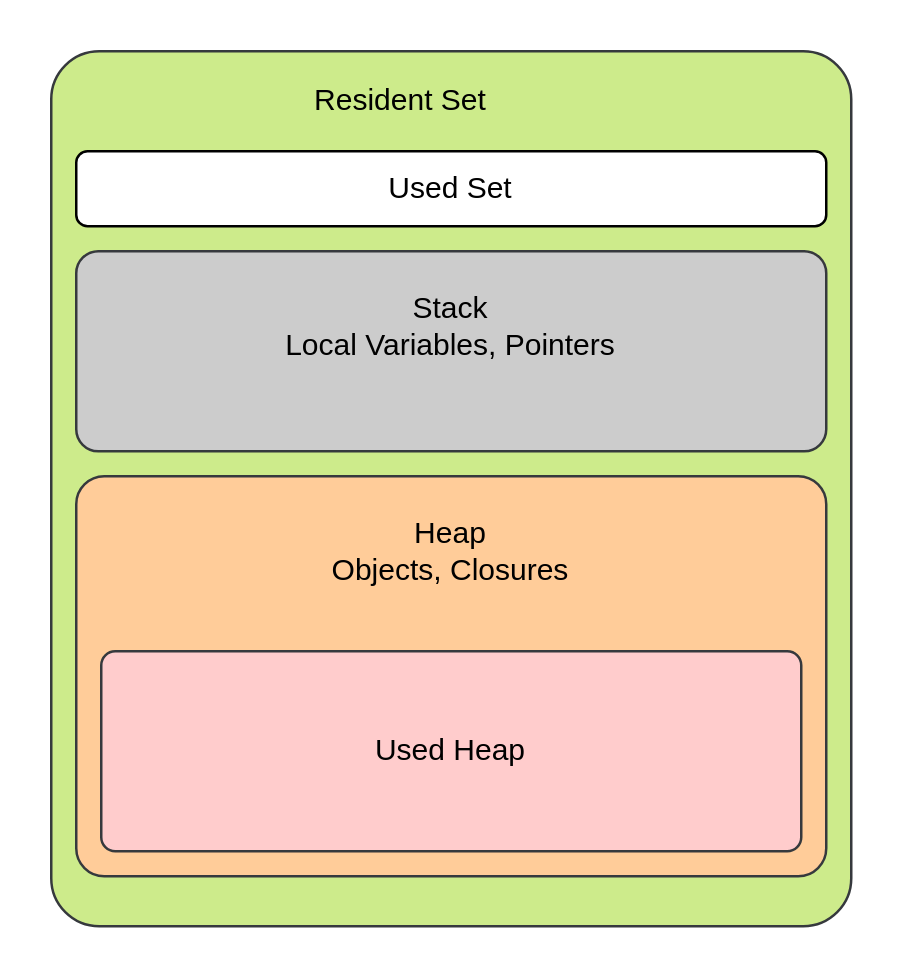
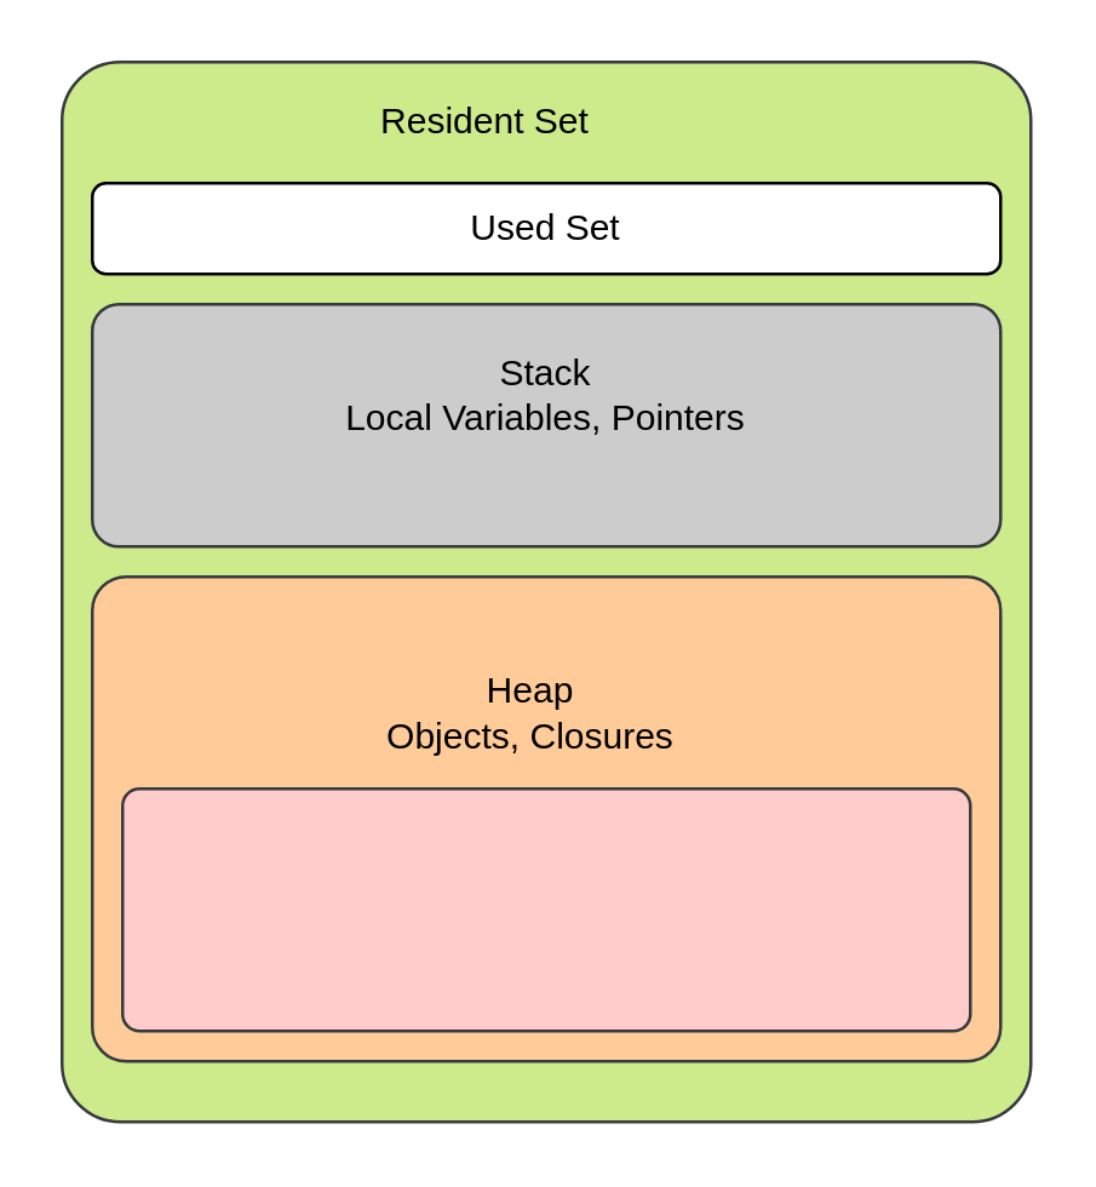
- <mxCell id="10" value="Heap&lt;br&gt;Objects, Closures" style="text;html=1;strokeColor=none;fillColor=none;align=center;verticalAlign=middle;whiteSpace=wrap;rounded=0;" vertex="1" parent="1"><mxGeometry x="110" y="210" width="140" height="20" as="geometry" /></mxCell>
+ <mxCell id="10" value="Heap&lt;br&gt;Objects, Closures" style="text;html=1;strokeColor=none;fillColor=none;align=center;verticalAlign=middle;whiteSpace=wrap;rounded=0;" vertex="1" parent="1"><mxGeometry x="105" y="225" width="140" height="20" as="geometry" /></mxCell>
- <mxCell id="11" value="Used Heap" style="text;html=1;strokeColor=none;fillColor=none;align=center;verticalAlign=middle;whiteSpace=wrap;rounded=0;" vertex="1" parent="1"><mxGeometry x="110" y="290" width="140" height="20" as="geometry" /></mxCell>
